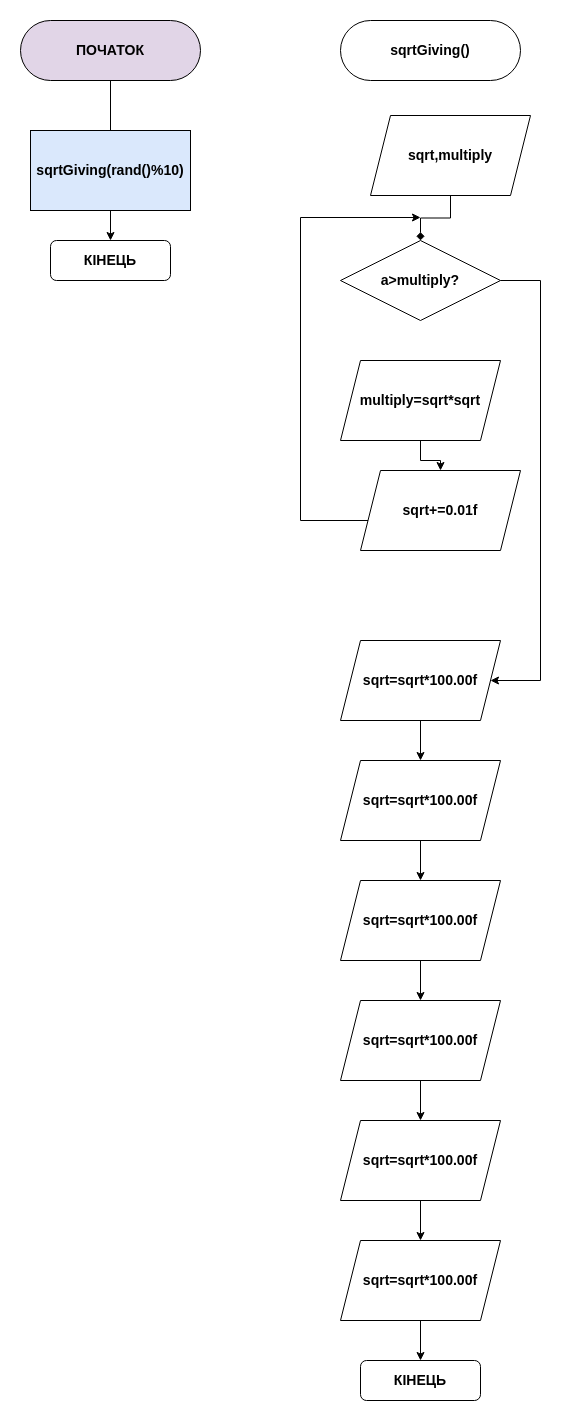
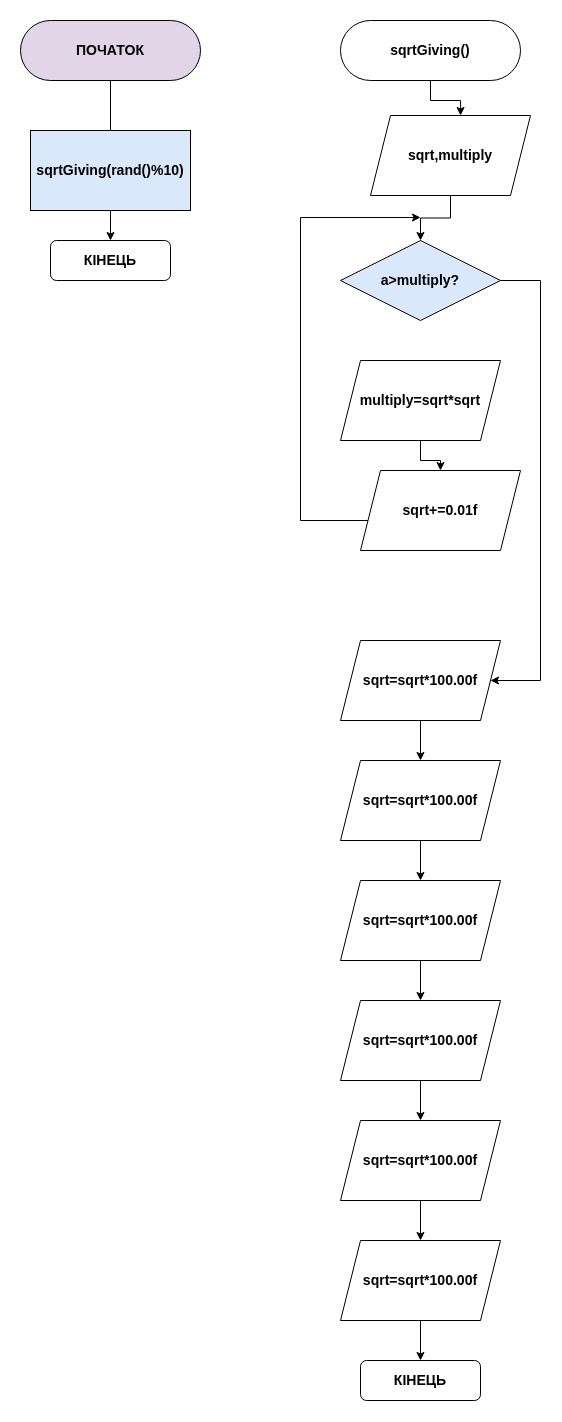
+ <mxCell id="4" style="edgeStyle=orthogonalEdgeStyle;rounded=0;orthogonalLoop=1;jettySize=auto;html=1;entryX=0.563;entryY=0;entryDx=0;entryDy=0;entryPerimeter=0;" edge="1" parent="1" source="5" target="10"><mxGeometry relative="1" as="geometry" /></mxCell>
- <mxCell id="9" style="edgeStyle=orthogonalEdgeStyle;rounded=0;orthogonalLoop=1;jettySize=auto;html=1;entryX=0.5;entryY=0;entryDx=0;entryDy=0;endArrow=diamond;" edge="1" parent="1" source="10" target="12"><mxGeometry relative="1" as="geometry" /></mxCell>
+ <mxCell id="9" style="edgeStyle=orthogonalEdgeStyle;rounded=0;orthogonalLoop=1;jettySize=auto;html=1;entryX=0.5;entryY=0;entryDx=0;entryDy=0;" edge="1" parent="1" source="10" target="12"><mxGeometry relative="1" as="geometry" /></mxCell>
- <mxCell id="12" value="&lt;h3&gt;a&amp;gt;multiply?&lt;/h3&gt;" style="rhombus;whiteSpace=wrap;html=1;" vertex="1" parent="1"><mxGeometry x="340" y="240" width="160" height="80" as="geometry" /></mxCell>
+ <mxCell id="12" value="&lt;h3&gt;a&amp;gt;multiply?&lt;/h3&gt;" style="rhombus;whiteSpace=wrap;html=1;fillColor=#dae8fc;" vertex="1" parent="1"><mxGeometry x="340" y="240" width="160" height="80" as="geometry" /></mxCell>
